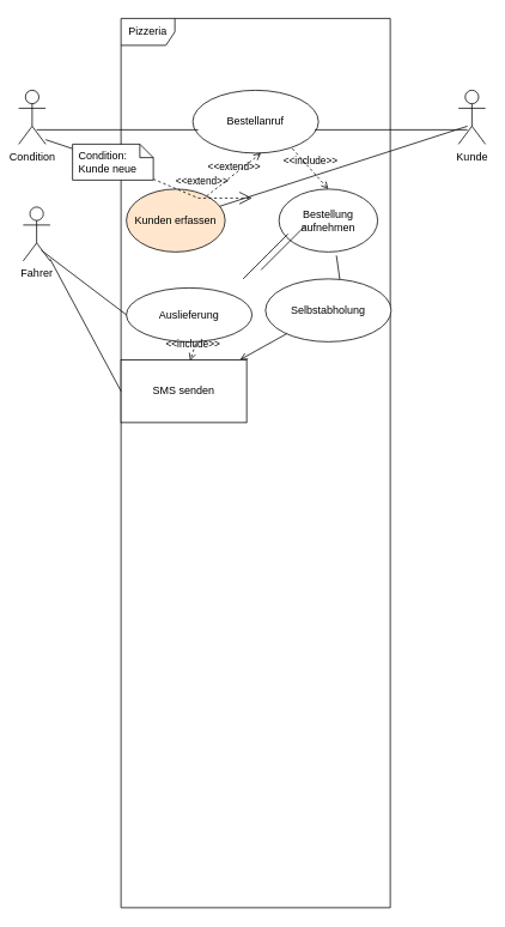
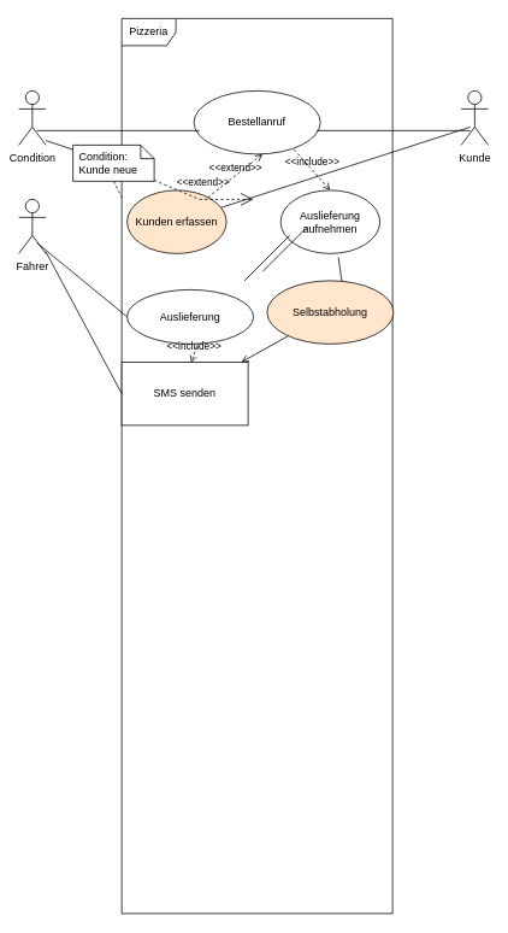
+ <mxCell id="13" value="" style="edgeStyle=none;html=1;endArrow=none;rounded=0;labelBackgroundColor=none;dashed=1;exitX=0.5;exitY=1;" edge="1" source="15" parent="1" target="2"><mxGeometry relative="1" as="geometry"><mxPoint x="290" y="310" as="targetPoint" /></mxGeometry></mxCell>
- <mxCell id="16" value="Bestellung&lt;br&gt;aufnehmen" style="ellipse;whiteSpace=wrap;html=1;" vertex="1" parent="1"><mxGeometry x="310" y="210" width="110" height="70" as="geometry" /></mxCell>
+ <mxCell id="16" value="Auslieferung&lt;br&gt;aufnehmen" style="ellipse;whiteSpace=wrap;html=1;" vertex="1" parent="1"><mxGeometry x="310" y="210" width="110" height="70" as="geometry" /></mxCell>
- <mxCell id="3" value="Fahrer" style="shape=umlActor;verticalLabelPosition=bottom;verticalAlign=top;html=1;" vertex="1" parent="1"><mxGeometry x="25" y="230" width="30" height="60" as="geometry" /></mxCell>
+ <mxCell id="3" value="Fahrer" style="shape=umlActor;verticalLabelPosition=bottom;verticalAlign=top;html=1;" vertex="1" parent="1"><mxGeometry x="20" y="220" width="30" height="60" as="geometry" /></mxCell>
- <mxCell id="20" value="Selbstabholung" style="ellipse;whiteSpace=wrap;html=1;" vertex="1" parent="1"><mxGeometry x="295" y="310" width="140" height="70" as="geometry" /></mxCell>
+ <mxCell id="20" value="Selbstabholung" style="ellipse;whiteSpace=wrap;html=1;fillColor=#ffe6cc;" vertex="1" parent="1"><mxGeometry x="295" y="310" width="140" height="70" as="geometry" /></mxCell>
